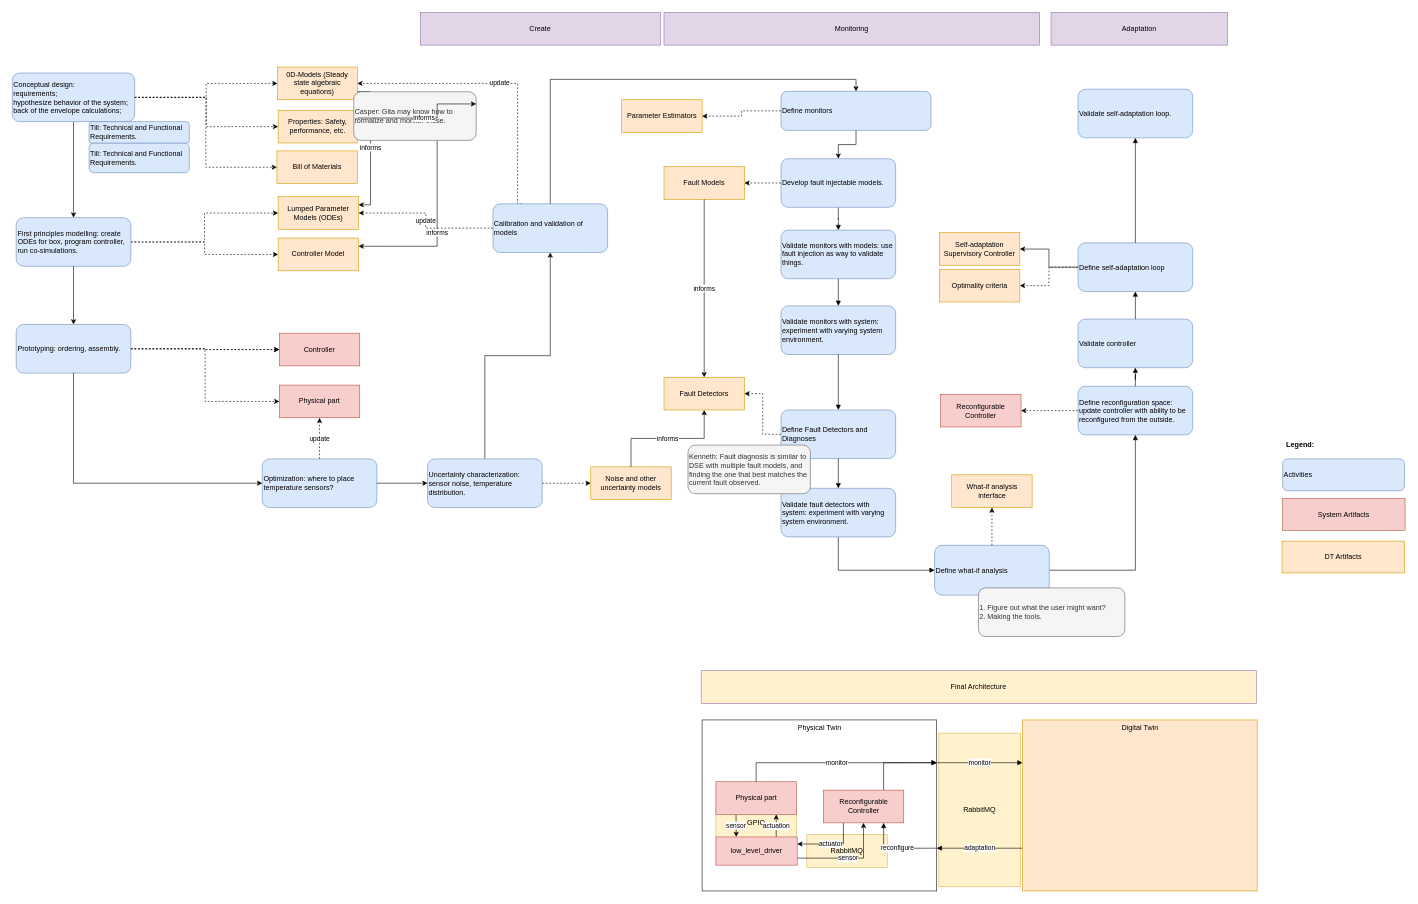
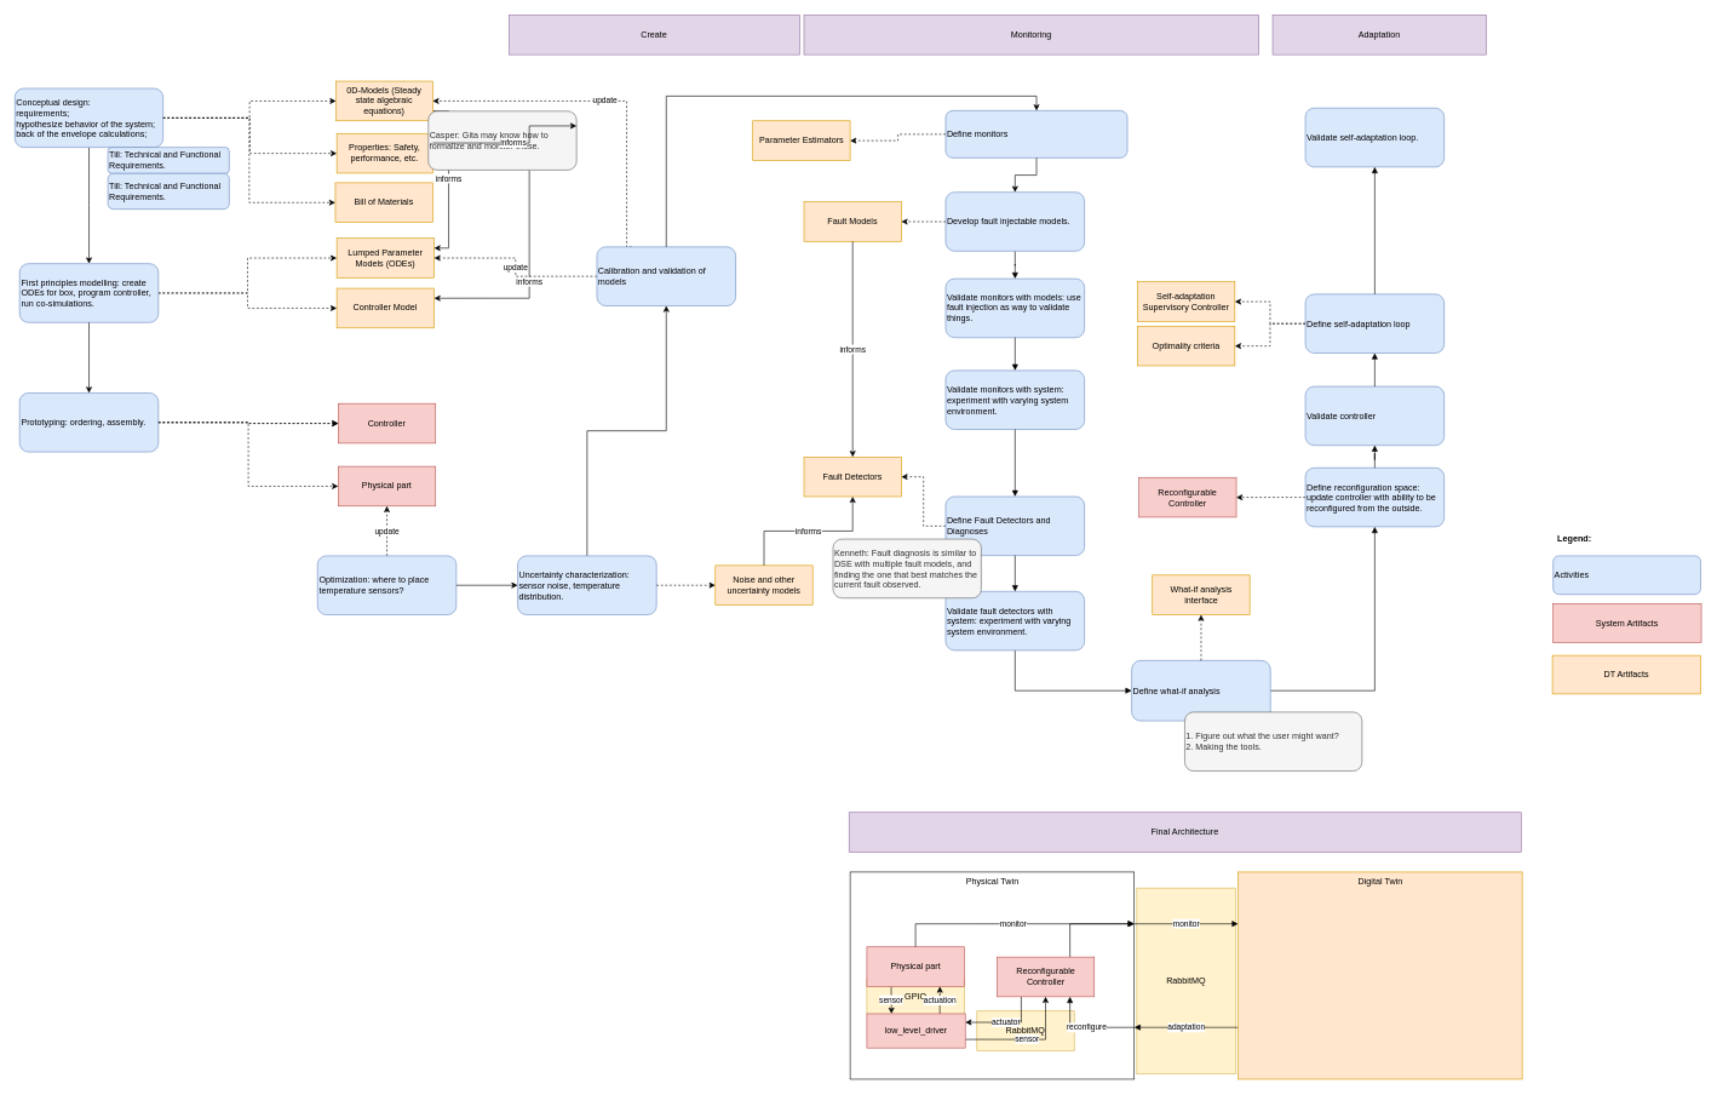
- <mxCell id="61" style="edgeStyle=orthogonalEdgeStyle;rounded=0;orthogonalLoop=1;jettySize=auto;html=1;dashed=0;" parent="1" source="57" target="59" edge="1"><mxGeometry relative="1" as="geometry"><mxPoint x="1448" y="206.3" as="sourcePoint" /><mxPoint x="1575" y="258.3" as="targetPoint" /></mxGeometry></mxCell>
+ <mxCell id="61" style="edgeStyle=orthogonalEdgeStyle;rounded=0;orthogonalLoop=1;jettySize=auto;html=1;dashed=1;" parent="1" source="57" target="59" edge="1"><mxGeometry relative="1" as="geometry"><mxPoint x="1448" y="206.3" as="sourcePoint" /><mxPoint x="1575" y="258.3" as="targetPoint" /></mxGeometry></mxCell>
- <mxCell id="30" style="edgeStyle=orthogonalEdgeStyle;rounded=0;orthogonalLoop=1;jettySize=auto;html=1;exitX=0.5;exitY=1;exitDx=0;exitDy=0;entryX=0;entryY=0.5;entryDx=0;entryDy=0;" parent="1" source="22" target="29" edge="1"><mxGeometry relative="1" as="geometry"><mxPoint x="132" y="453" as="sourcePoint" /><mxPoint x="132" y="550" as="targetPoint" /></mxGeometry></mxCell>
- <mxCell id="93" value="Final Architecture" style="rounded=0;whiteSpace=wrap;html=1;align=center;fillColor=#fff2cc;strokeColor=#9673a6;" parent="1" vertex="1"><mxGeometry x="1168" y="1117" width="925" height="54.5" as="geometry" /></mxCell>
+ <mxCell id="93" value="Final Architecture" style="rounded=0;whiteSpace=wrap;html=1;align=center;fillColor=#e1d5e7;strokeColor=#9673a6;" parent="1" vertex="1"><mxGeometry x="1168" y="1117" width="925" height="54.5" as="geometry" /></mxCell>
